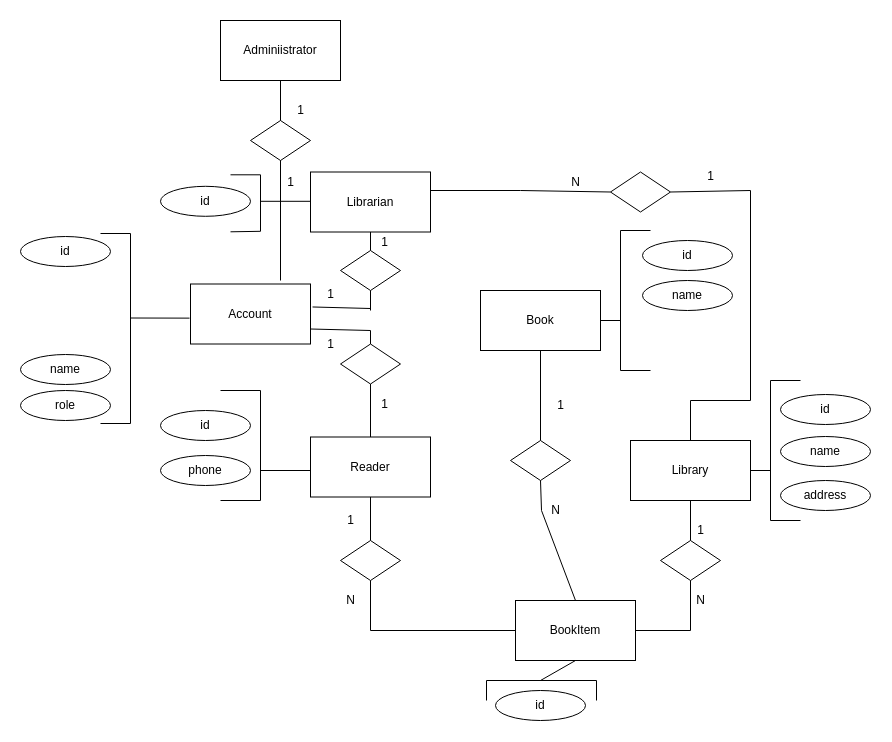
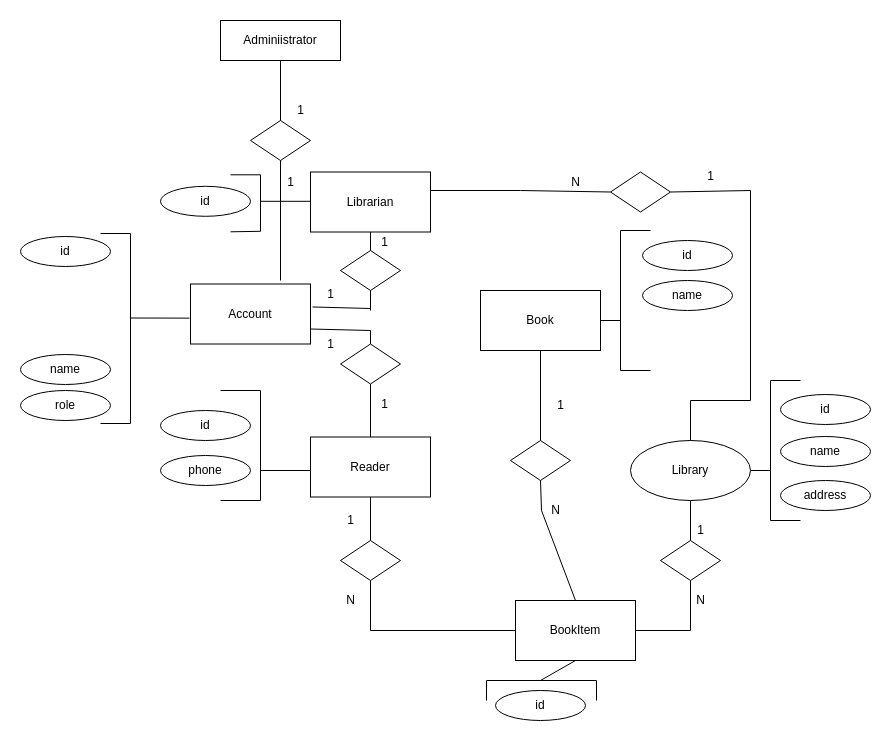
- <mxCell id="79" value="Adminiistrator" style="rounded=0;whiteSpace=wrap;html=1;" vertex="1" parent="1"><mxGeometry x="220" y="20" width="120" height="60" as="geometry" /></mxCell>
+ <mxCell id="79" value="Adminiistrator" style="rounded=0;whiteSpace=wrap;html=1;" vertex="1" parent="1"><mxGeometry x="220" y="20" width="120" height="40" as="geometry" /></mxCell>
- <mxCell id="3" value="Library" style="rounded=0;whiteSpace=wrap;html=1;" vertex="1" parent="1"><mxGeometry x="630" y="440" width="120" height="60" as="geometry" /></mxCell>
+ <mxCell id="3" value="Library" style="ellipse;whiteSpace=wrap;html=1;" vertex="1" parent="1"><mxGeometry x="630" y="440" width="120" height="60" as="geometry" /></mxCell>
